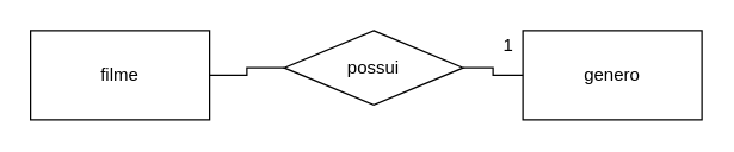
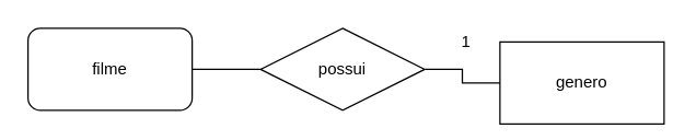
- <mxCell id="6" value="possui" style="shape=rhombus;perimeter=rhombusPerimeter;whiteSpace=wrap;html=1;align=center;" vertex="1" parent="1"><mxGeometry x="190" y="20" width="120" height="50" as="geometry" /></mxCell>
+ <mxCell id="6" value="possui" style="shape=rhombus;perimeter=rhombusPerimeter;whiteSpace=wrap;html=1;align=center;" vertex="1" parent="1"><mxGeometry x="190" y="20" width="120" height="60" as="geometry" /></mxCell>
- <mxCell id="2" value="filme" style="rounded=0;whiteSpace=wrap;html=1;" vertex="1" parent="1"><mxGeometry x="20" y="20" width="120" height="60" as="geometry" /></mxCell>
+ <mxCell id="2" value="filme" style="whiteSpace=wrap;html=1;rounded=1;" vertex="1" parent="1"><mxGeometry x="20" y="20" width="120" height="60" as="geometry" /></mxCell>
- <mxCell id="3" value="genero" style="rounded=0;whiteSpace=wrap;html=1;" vertex="1" parent="1"><mxGeometry x="350" y="20" width="120" height="60" as="geometry" /></mxCell>
+ <mxCell id="3" value="genero" style="rounded=0;whiteSpace=wrap;html=1;" vertex="1" parent="1"><mxGeometry x="365" y="30" width="120" height="60" as="geometry" /></mxCell>
